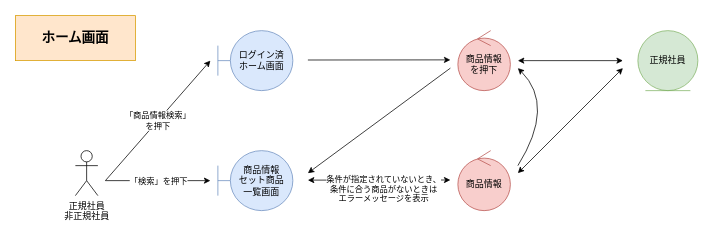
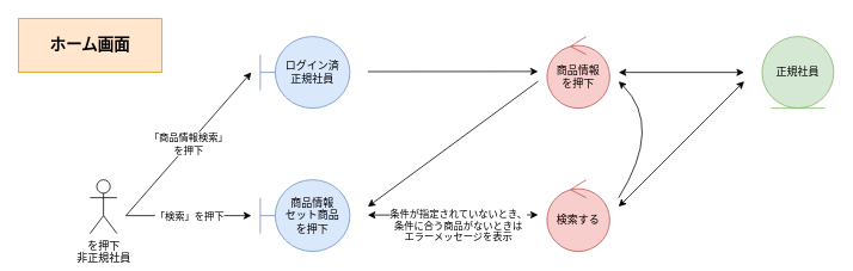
- <mxCell id="3" value="ログイン済&lt;br&gt;ホーム画面" style="shape=umlBoundary;whiteSpace=wrap;html=1;fillColor=#dae8fc;strokeColor=#6c8ebf;" vertex="1" parent="1"><mxGeometry x="290" y="40" width="100" height="80" as="geometry" /></mxCell>
+ <mxCell id="3" value="ログイン済&lt;br&gt;正規社員" style="shape=umlBoundary;whiteSpace=wrap;html=1;fillColor=#dae8fc;strokeColor=#6c8ebf;" vertex="1" parent="1"><mxGeometry x="290" y="40" width="100" height="80" as="geometry" /></mxCell>
- <mxCell id="4" value="商品情報&lt;br&gt;セット商品&lt;br&gt;一覧画面" style="shape=umlBoundary;whiteSpace=wrap;html=1;fillColor=#dae8fc;strokeColor=#6c8ebf;" vertex="1" parent="1"><mxGeometry x="290" y="200" width="100" height="80" as="geometry" /></mxCell>
+ <mxCell id="4" value="商品情報&lt;br&gt;セット商品&lt;br&gt;を押下" style="shape=umlBoundary;whiteSpace=wrap;html=1;fillColor=#dae8fc;strokeColor=#6c8ebf;" vertex="1" parent="1"><mxGeometry x="290" y="200" width="100" height="80" as="geometry" /></mxCell>
- <mxCell id="14" value="商品情報" style="ellipse;shape=umlControl;whiteSpace=wrap;html=1;fillColor=#f8cecc;strokeColor=#b85450;" vertex="1" parent="1"><mxGeometry x="610" y="200" width="70" height="80" as="geometry" /></mxCell>
+ <mxCell id="14" value="検索する" style="ellipse;shape=umlControl;whiteSpace=wrap;html=1;fillColor=#f8cecc;strokeColor=#b85450;" vertex="1" parent="1"><mxGeometry x="610" y="200" width="70" height="80" as="geometry" /></mxCell>
- <mxCell id="2" value="正規社員&lt;br&gt;非正規社員" style="shape=umlActor;verticalLabelPosition=bottom;verticalAlign=top;html=1;" vertex="1" parent="1"><mxGeometry x="100" y="200" width="30" height="60" as="geometry" /></mxCell>
+ <mxCell id="2" value="を押下&lt;br&gt;非正規社員" style="shape=umlActor;verticalLabelPosition=bottom;verticalAlign=top;html=1;" vertex="1" parent="1"><mxGeometry x="100" y="200" width="30" height="60" as="geometry" /></mxCell>
